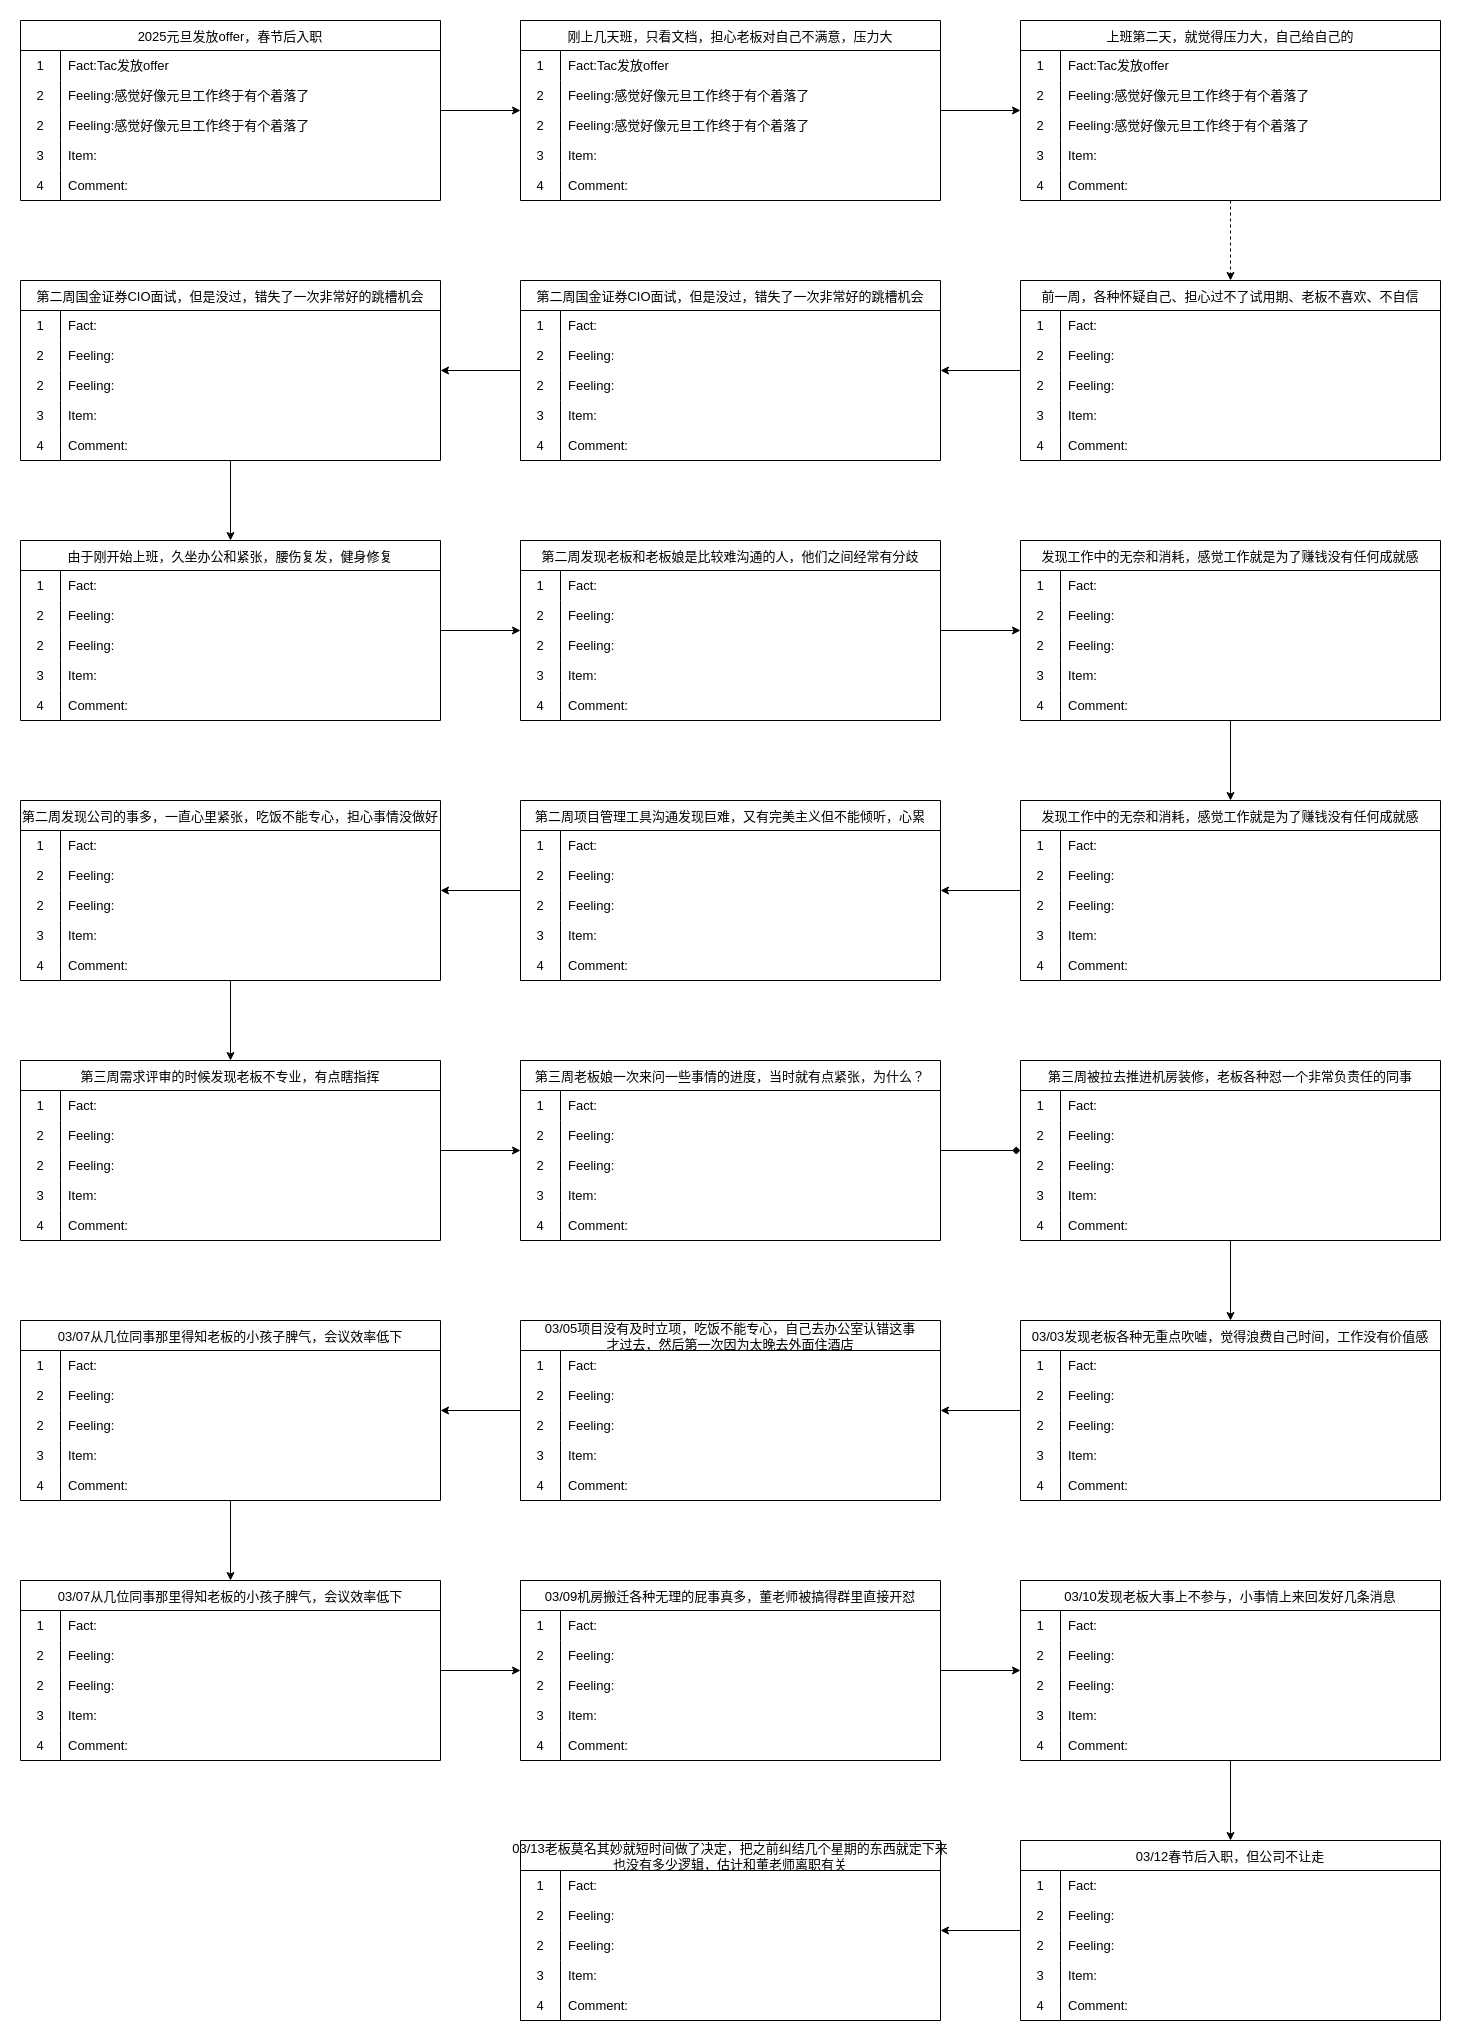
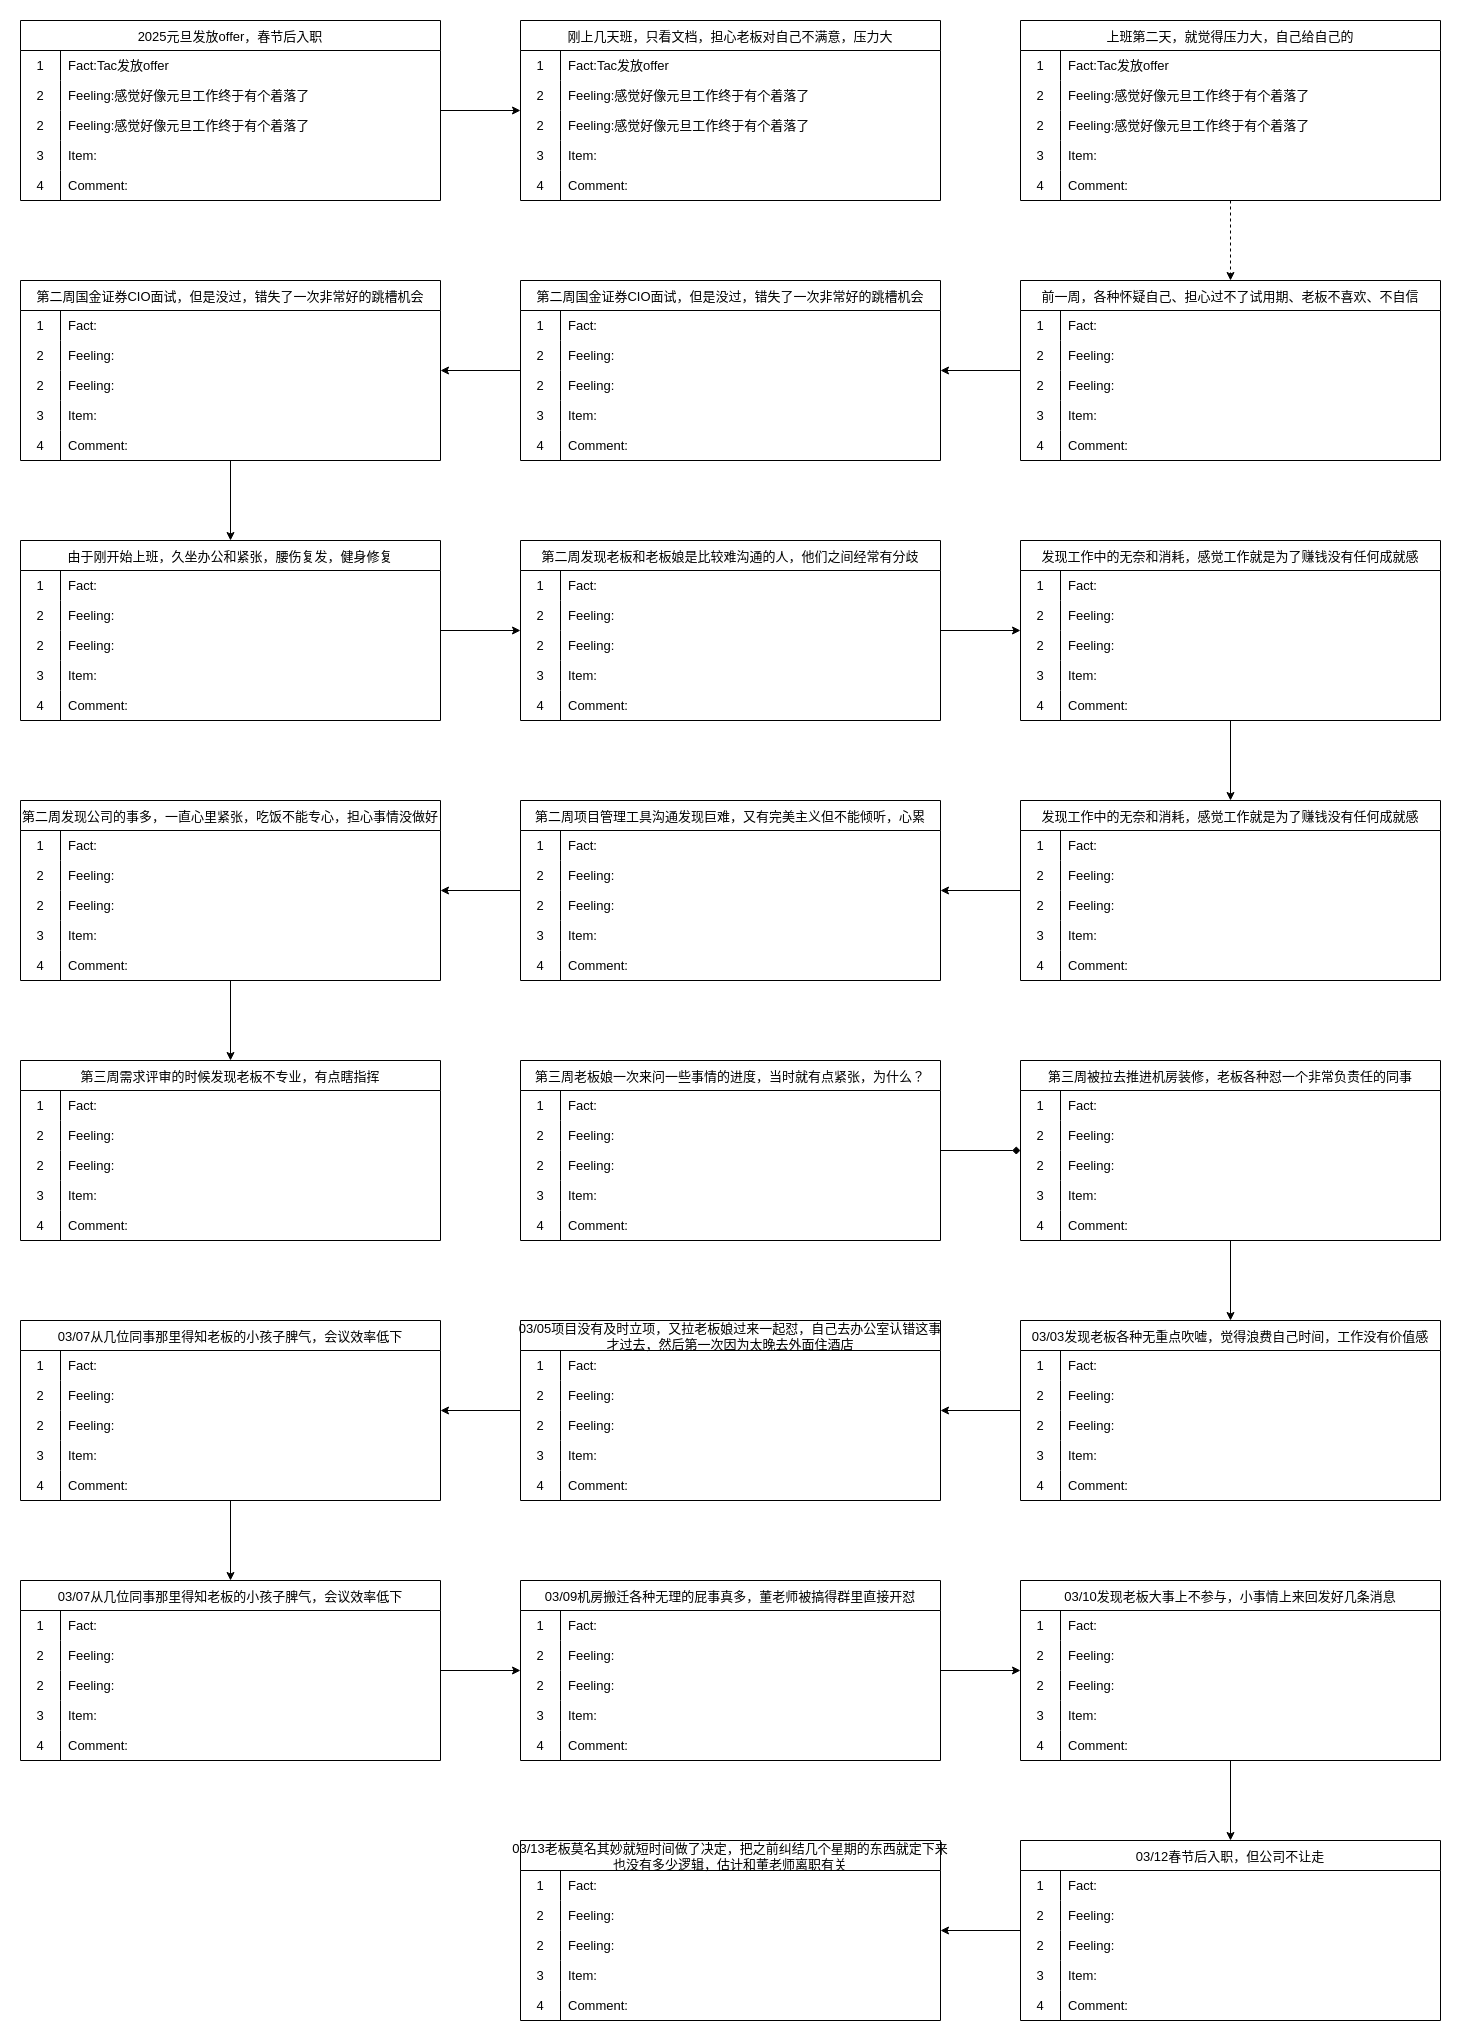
- <mxCell id="20" value="" style="edgeStyle=orthogonalEdgeStyle;rounded=0;orthogonalLoop=1;jettySize=auto;html=1;fontSize=13;" parent="1" source="21" target="38" edge="1"><mxGeometry relative="1" as="geometry" /></mxCell>
- <mxCell id="207" value="" style="edgeStyle=orthogonalEdgeStyle;rounded=0;orthogonalLoop=1;jettySize=auto;html=1;" parent="1" source="208" target="225" edge="1"><mxGeometry relative="1" as="geometry" /></mxCell>
- <mxCell id="276" value="03/05项目没有及时立项，吃饭不能专心，自己去办公室认错这事&#10;才过去，然后第一次因为太晚去外面住酒店" style="shape=table;startSize=30;container=1;collapsible=0;childLayout=tableLayout;fixedRows=1;rowLines=0;fontStyle=0;strokeColor=default;fontSize=13;" parent="1" vertex="1"><mxGeometry x="520" y="1320" width="420" height="180" as="geometry" /></mxCell>
+ <mxCell id="276" value="03/05项目没有及时立项，又拉老板娘过来一起怼，自己去办公室认错这事&#10;才过去，然后第一次因为太晚去外面住酒店" style="shape=table;startSize=30;container=1;collapsible=0;childLayout=tableLayout;fixedRows=1;rowLines=0;fontStyle=0;strokeColor=default;fontSize=13;" parent="1" vertex="1"><mxGeometry x="520" y="1320" width="420" height="180" as="geometry" /></mxCell>
